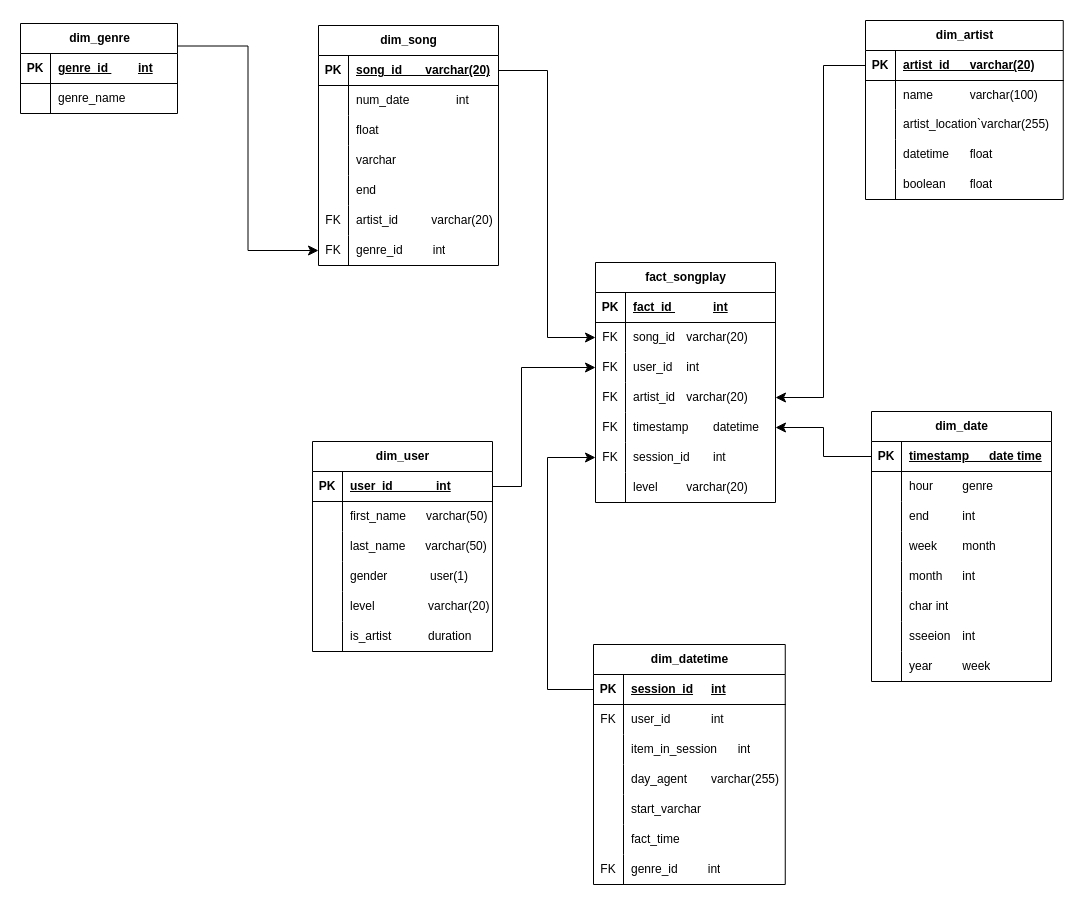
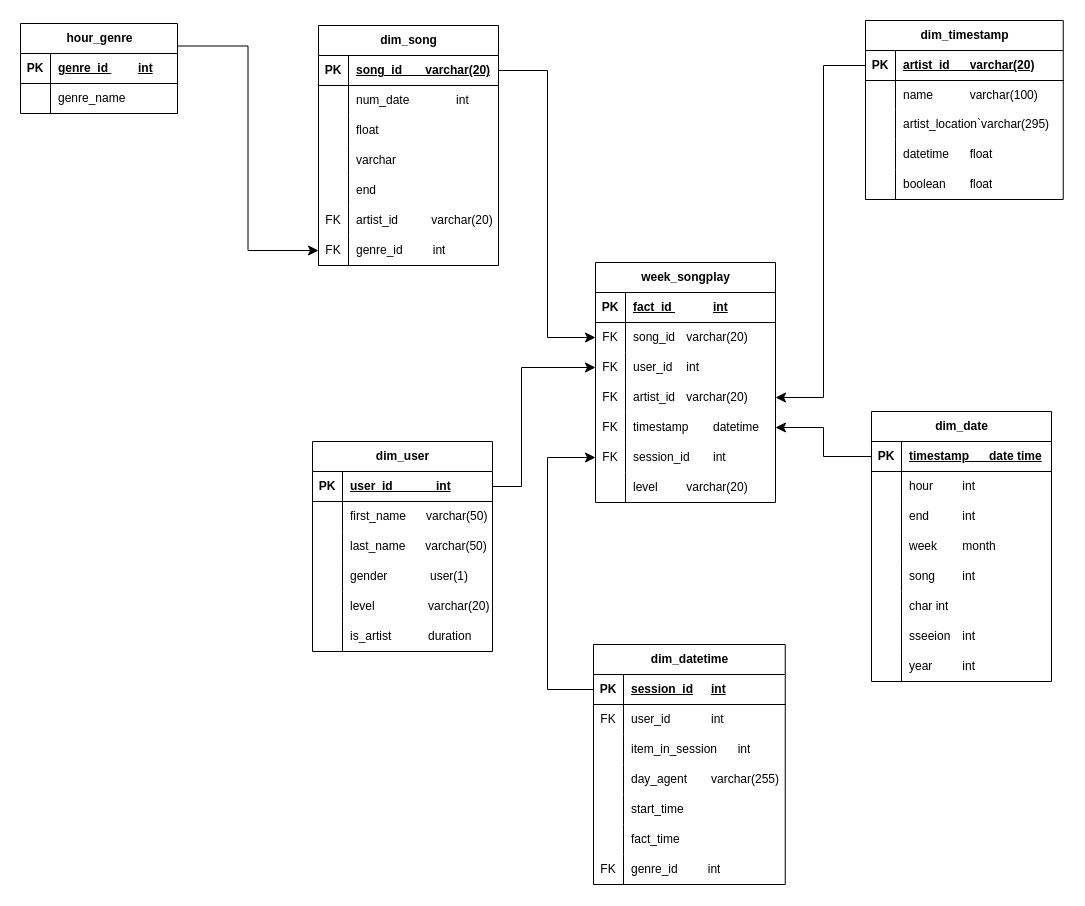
- <mxCell id="24" value="dim_artist" style="shape=table;startSize=30;container=1;collapsible=1;childLayout=tableLayout;fixedRows=1;rowLines=0;fontStyle=1;align=center;resizeLast=1;html=1;" vertex="1" parent="1"><mxGeometry x="865" y="20" width="197.75" height="179" as="geometry" /></mxCell>
+ <mxCell id="24" value="dim_timestamp" style="shape=table;startSize=30;container=1;collapsible=1;childLayout=tableLayout;fixedRows=1;rowLines=0;fontStyle=1;align=center;resizeLast=1;html=1;" vertex="1" parent="1"><mxGeometry x="865" y="20" width="197.75" height="179" as="geometry" /></mxCell>
- <mxCell id="41" value="dim_genre" style="shape=table;startSize=30;container=1;collapsible=1;childLayout=tableLayout;fixedRows=1;rowLines=0;fontStyle=1;align=center;resizeLast=1;html=1;" vertex="1" parent="1"><mxGeometry x="20" y="23" width="157" height="90" as="geometry" /></mxCell>
+ <mxCell id="41" value="hour_genre" style="shape=table;startSize=30;container=1;collapsible=1;childLayout=tableLayout;fixedRows=1;rowLines=0;fontStyle=1;align=center;resizeLast=1;html=1;" vertex="1" parent="1"><mxGeometry x="20" y="23" width="157" height="90" as="geometry" /></mxCell>
- <mxCell id="33" value="artist_location`varchar(255)" style="shape=partialRectangle;connectable=0;fillColor=none;top=0;left=0;bottom=0;right=0;align=left;spacingLeft=6;overflow=hidden;whiteSpace=wrap;html=1;" vertex="1" parent="31"><mxGeometry x="30" width="167.75" height="30" as="geometry"><mxRectangle width="167.75" height="30" as="alternateBounds" /></mxGeometry></mxCell>
+ <mxCell id="33" value="artist_location`varchar(295)" style="shape=partialRectangle;connectable=0;fillColor=none;top=0;left=0;bottom=0;right=0;align=left;spacingLeft=6;overflow=hidden;whiteSpace=wrap;html=1;" vertex="1" parent="31"><mxGeometry x="30" width="167.75" height="30" as="geometry"><mxRectangle width="167.75" height="30" as="alternateBounds" /></mxGeometry></mxCell>
- <mxCell id="92" value="fact_songplay" style="shape=table;startSize=30;container=1;collapsible=1;childLayout=tableLayout;fixedRows=1;rowLines=0;fontStyle=1;align=center;resizeLast=1;html=1;" vertex="1" parent="1"><mxGeometry x="595" y="262" width="180" height="240" as="geometry" /></mxCell>
+ <mxCell id="92" value="week_songplay" style="shape=table;startSize=30;container=1;collapsible=1;childLayout=tableLayout;fixedRows=1;rowLines=0;fontStyle=1;align=center;resizeLast=1;html=1;" vertex="1" parent="1"><mxGeometry x="595" y="262" width="180" height="240" as="geometry" /></mxCell>
- <mxCell id="73" value="hour&lt;span style=&quot;white-space: pre;&quot;&gt;&#09;&lt;/span&gt;&lt;span style=&quot;white-space: pre;&quot;&gt;&#09;genre&lt;/span&gt;" style="shape=partialRectangle;connectable=0;fillColor=none;top=0;left=0;bottom=0;right=0;align=left;spacingLeft=6;overflow=hidden;whiteSpace=wrap;html=1;" vertex="1" parent="71"><mxGeometry x="30" width="150" height="30" as="geometry"><mxRectangle width="150" height="30" as="alternateBounds" /></mxGeometry></mxCell>
+ <mxCell id="73" value="hour&lt;span style=&quot;white-space: pre;&quot;&gt;&#09;&lt;/span&gt;&lt;span style=&quot;white-space: pre;&quot;&gt;&#09;int&lt;/span&gt;" style="shape=partialRectangle;connectable=0;fillColor=none;top=0;left=0;bottom=0;right=0;align=left;spacingLeft=6;overflow=hidden;whiteSpace=wrap;html=1;" vertex="1" parent="71"><mxGeometry x="30" width="150" height="30" as="geometry"><mxRectangle width="150" height="30" as="alternateBounds" /></mxGeometry></mxCell>
- <mxCell id="82" value="month&lt;span style=&quot;white-space: pre;&quot;&gt;&#09;int&lt;/span&gt;" style="shape=partialRectangle;connectable=0;fillColor=none;top=0;left=0;bottom=0;right=0;align=left;spacingLeft=6;overflow=hidden;whiteSpace=wrap;html=1;" vertex="1" parent="80"><mxGeometry x="30" width="150" height="30" as="geometry"><mxRectangle width="150" height="30" as="alternateBounds" /></mxGeometry></mxCell>
+ <mxCell id="82" value="song&lt;span style=&quot;white-space: pre;&quot;&gt;&#09;int&lt;/span&gt;" style="shape=partialRectangle;connectable=0;fillColor=none;top=0;left=0;bottom=0;right=0;align=left;spacingLeft=6;overflow=hidden;whiteSpace=wrap;html=1;" vertex="1" parent="80"><mxGeometry x="30" width="150" height="30" as="geometry"><mxRectangle width="150" height="30" as="alternateBounds" /></mxGeometry></mxCell>
- <mxCell id="91" value="year&lt;span style=&quot;white-space: pre;&quot;&gt;&#09;&lt;/span&gt;&lt;span style=&quot;white-space: pre;&quot;&gt;&#09;week&lt;/span&gt;" style="shape=partialRectangle;connectable=0;fillColor=none;top=0;left=0;bottom=0;right=0;align=left;spacingLeft=6;overflow=hidden;whiteSpace=wrap;html=1;" vertex="1" parent="89"><mxGeometry x="30" width="150" height="30" as="geometry"><mxRectangle width="150" height="30" as="alternateBounds" /></mxGeometry></mxCell>
+ <mxCell id="91" value="year&lt;span style=&quot;white-space: pre;&quot;&gt;&#09;&lt;/span&gt;&lt;span style=&quot;white-space: pre;&quot;&gt;&#09;int&lt;/span&gt;" style="shape=partialRectangle;connectable=0;fillColor=none;top=0;left=0;bottom=0;right=0;align=left;spacingLeft=6;overflow=hidden;whiteSpace=wrap;html=1;" vertex="1" parent="89"><mxGeometry x="30" width="150" height="30" as="geometry"><mxRectangle width="150" height="30" as="alternateBounds" /></mxGeometry></mxCell>
- <mxCell id="129" value="start_varchar" style="shape=partialRectangle;connectable=0;fillColor=none;top=0;left=0;bottom=0;right=0;align=left;spacingLeft=6;overflow=hidden;whiteSpace=wrap;html=1;" vertex="1" parent="127"><mxGeometry x="30" width="161.75" height="30" as="geometry"><mxRectangle width="161.75" height="30" as="alternateBounds" /></mxGeometry></mxCell>
+ <mxCell id="129" value="start_time" style="shape=partialRectangle;connectable=0;fillColor=none;top=0;left=0;bottom=0;right=0;align=left;spacingLeft=6;overflow=hidden;whiteSpace=wrap;html=1;" vertex="1" parent="127"><mxGeometry x="30" width="161.75" height="30" as="geometry"><mxRectangle width="161.75" height="30" as="alternateBounds" /></mxGeometry></mxCell>
